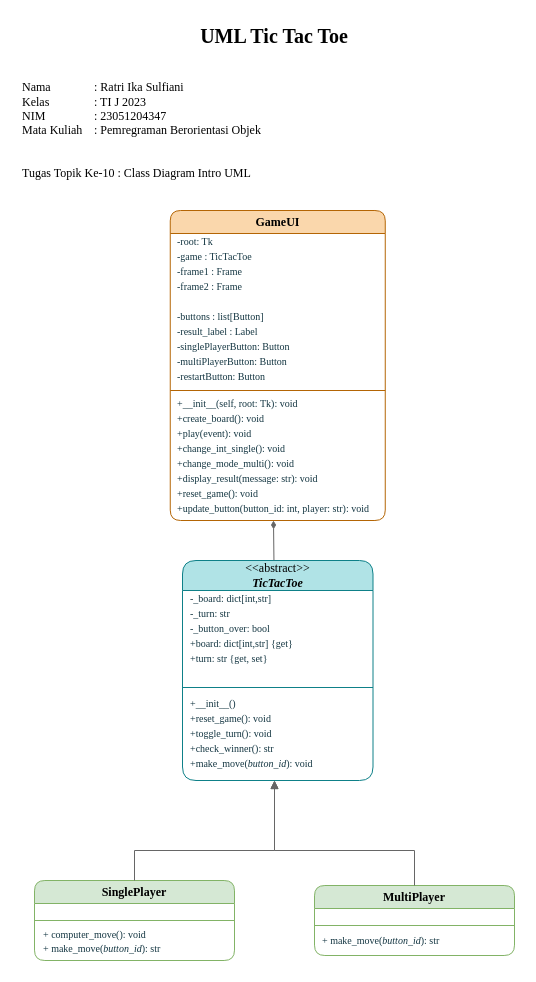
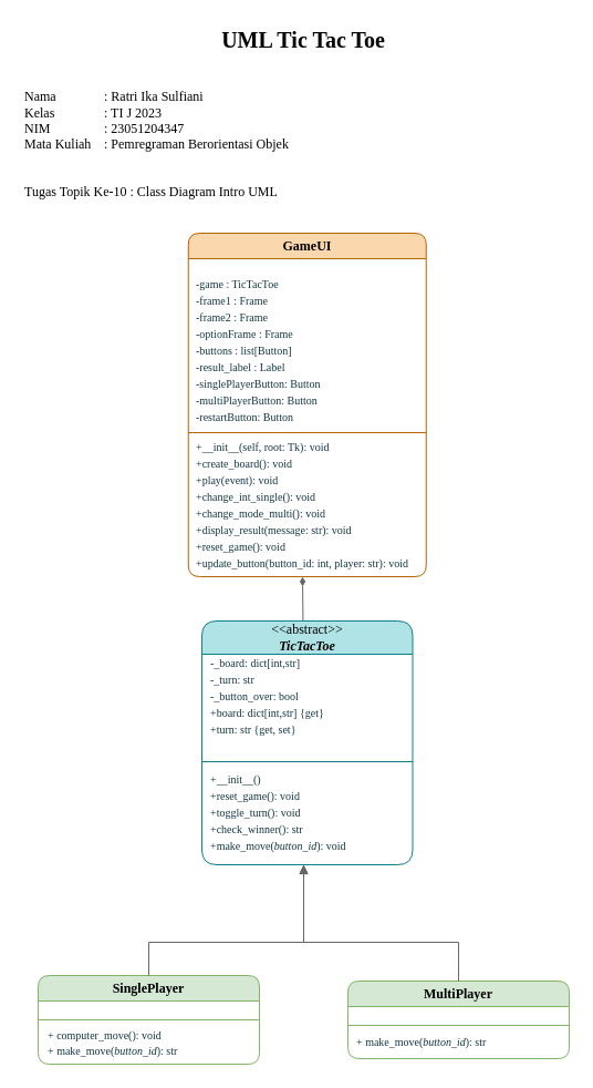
- <mxCell id="3" value="&lt;font style=&quot;font-size: 10px;&quot; face=&quot;Times New Roman&quot;&gt;-root: Tk&lt;/font&gt;" style="text;html=1;align=left;verticalAlign=middle;whiteSpace=wrap;rounded=1;fontFamily=Architects Daughter;fontSource=https%3A%2F%2Ffonts.googleapis.com%2Fcss%3Ffamily%3DArchitects%2BDaughter;fontSize=10;labelBackgroundColor=none;fontColor=#143642;" parent="2" vertex="1"><mxGeometry x="5" y="23" width="185" height="15" as="geometry" /></mxCell>
+ <mxCell id="7" value="&lt;font style=&quot;font-size: 10px;&quot; face=&quot;Times New Roman&quot;&gt;-optionFrame : Frame&lt;/font&gt;" style="text;html=1;align=left;verticalAlign=middle;whiteSpace=wrap;rounded=1;fontFamily=Architects Daughter;fontSource=https%3A%2F%2Ffonts.googleapis.com%2Fcss%3Ffamily%3DArchitects%2BDaughter;fontSize=10;labelBackgroundColor=none;fontColor=#143642;" parent="2" vertex="1"><mxGeometry x="5" y="83" width="185" height="15" as="geometry" /></mxCell>
